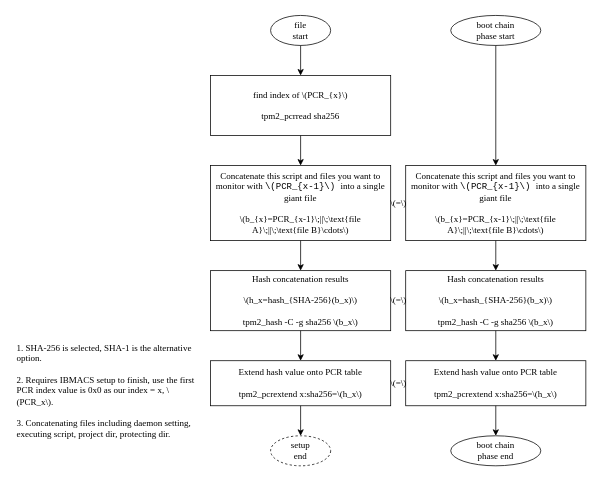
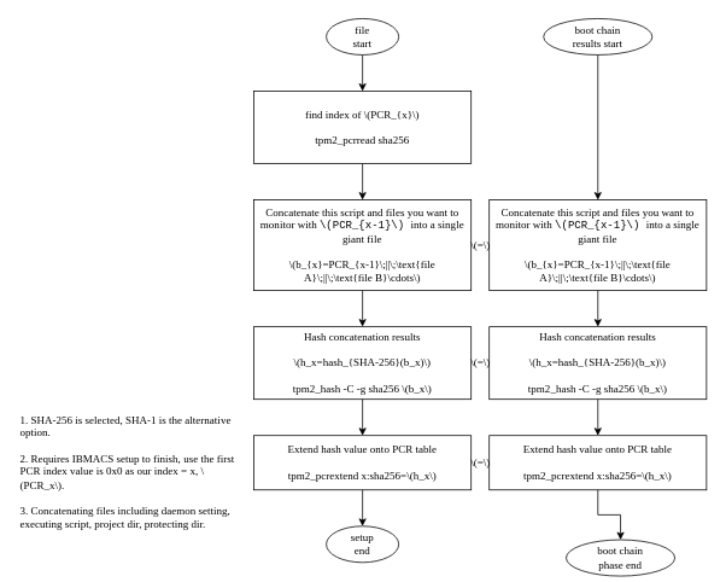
- <mxCell id="6" value="boot chain&lt;br&gt;phase start" style="ellipse;whiteSpace=wrap;html=1;fillColor=none;fontFamily=Lucida Console;" parent="1" vertex="1"><mxGeometry x="600" y="20" width="120" height="40" as="geometry" /></mxCell>
+ <mxCell id="6" value="boot chain&lt;br&gt;results start" style="ellipse;whiteSpace=wrap;html=1;fillColor=none;fontFamily=Lucida Console;" parent="1" vertex="1"><mxGeometry x="600" y="20" width="120" height="40" as="geometry" /></mxCell>
- <mxCell id="15" value="setup&lt;br&gt;end" style="ellipse;whiteSpace=wrap;html=1;fillColor=none;fontFamily=Lucida Console;dashed=1;" parent="1" vertex="1"><mxGeometry x="360" y="580" width="80" height="40" as="geometry" /></mxCell>
+ <mxCell id="15" value="setup&lt;br&gt;end" style="ellipse;whiteSpace=wrap;html=1;fillColor=none;fontFamily=Lucida Console;" parent="1" vertex="1"><mxGeometry x="360" y="580" width="80" height="40" as="geometry" /></mxCell>
- <mxCell id="16" value="boot chain&lt;br&gt;phase end" style="ellipse;whiteSpace=wrap;html=1;fillColor=none;fontFamily=Lucida Console;" parent="1" vertex="1"><mxGeometry x="600" y="580" width="120" height="40" as="geometry" /></mxCell>
+ <mxCell id="16" value="boot chain&lt;br&gt;phase end" style="ellipse;whiteSpace=wrap;html=1;fillColor=none;fontFamily=Lucida Console;" parent="1" vertex="1"><mxGeometry x="625" y="595" width="120" height="40" as="geometry" /></mxCell>
